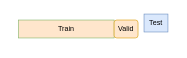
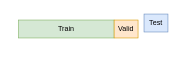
- <mxCell id="3" value="Train" style="rounded=0;whiteSpace=wrap;html=1;fillColor=#ffe6cc;strokeColor=#82b366;" vertex="1" parent="1"><mxGeometry x="30" y="33" width="160" height="30" as="geometry" /></mxCell>
+ <mxCell id="3" value="Train" style="rounded=0;whiteSpace=wrap;html=1;fillColor=#d5e8d4;strokeColor=#82b366;" vertex="1" parent="1"><mxGeometry x="30" y="33" width="160" height="30" as="geometry" /></mxCell>
- <mxCell id="4" value="Valid" style="whiteSpace=wrap;html=1;fillColor=#ffe6cc;strokeColor=#d79b00;rounded=1;" vertex="1" parent="1"><mxGeometry x="190" y="33" width="40" height="30" as="geometry" /></mxCell>
+ <mxCell id="4" value="Valid" style="rounded=0;whiteSpace=wrap;html=1;fillColor=#ffe6cc;strokeColor=#d79b00;" vertex="1" parent="1"><mxGeometry x="190" y="33" width="40" height="30" as="geometry" /></mxCell>
